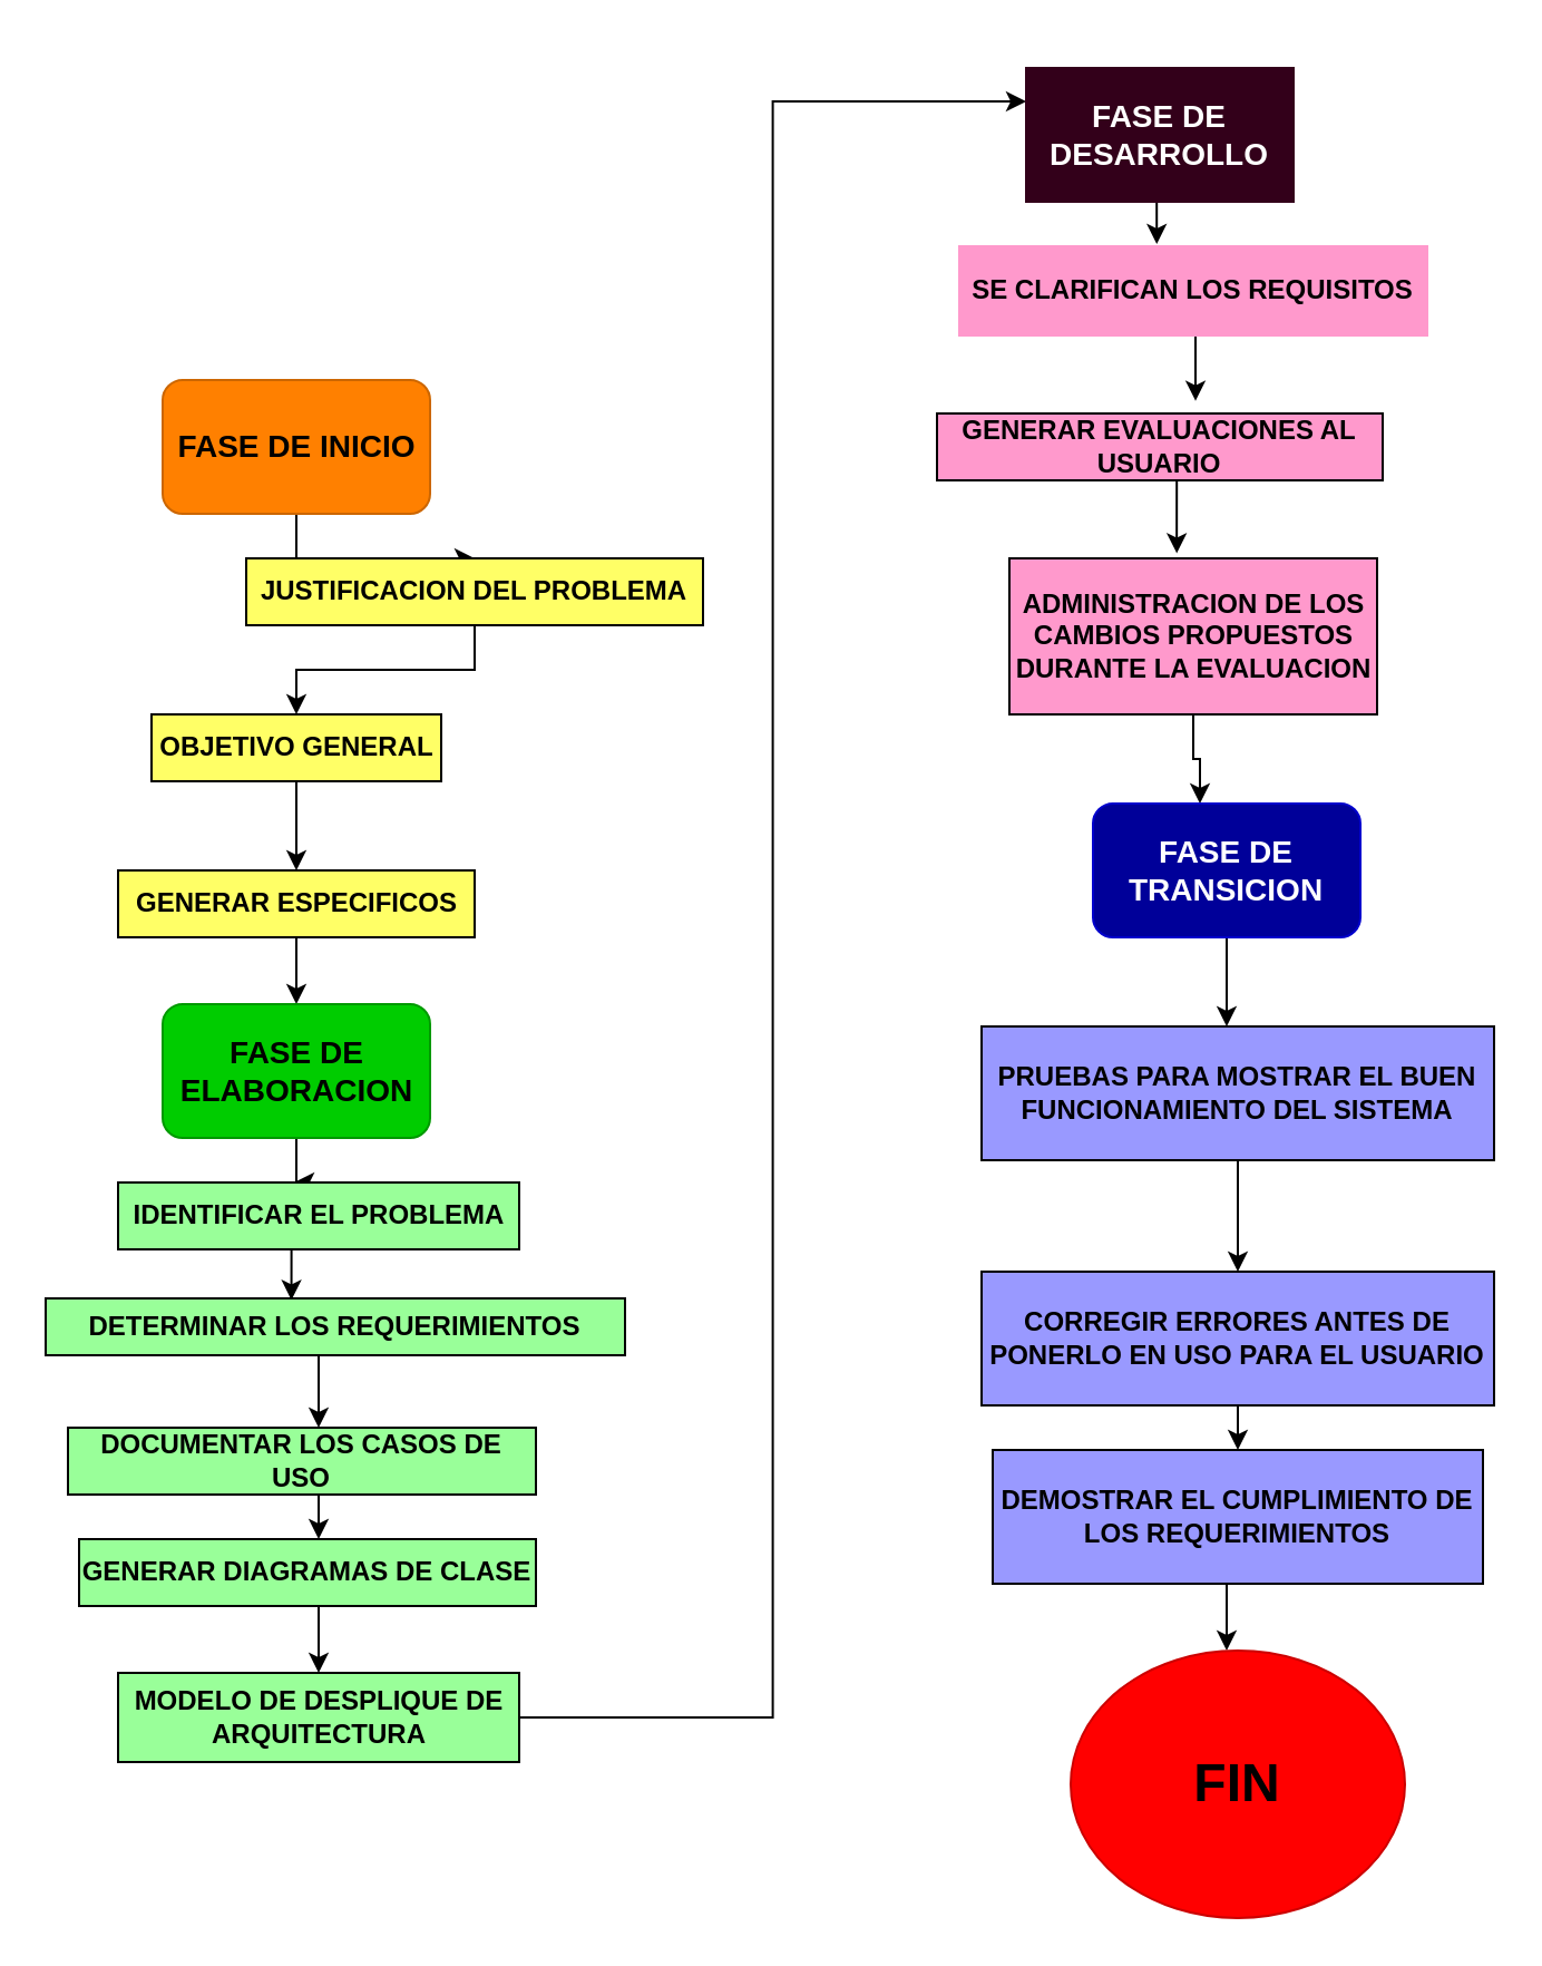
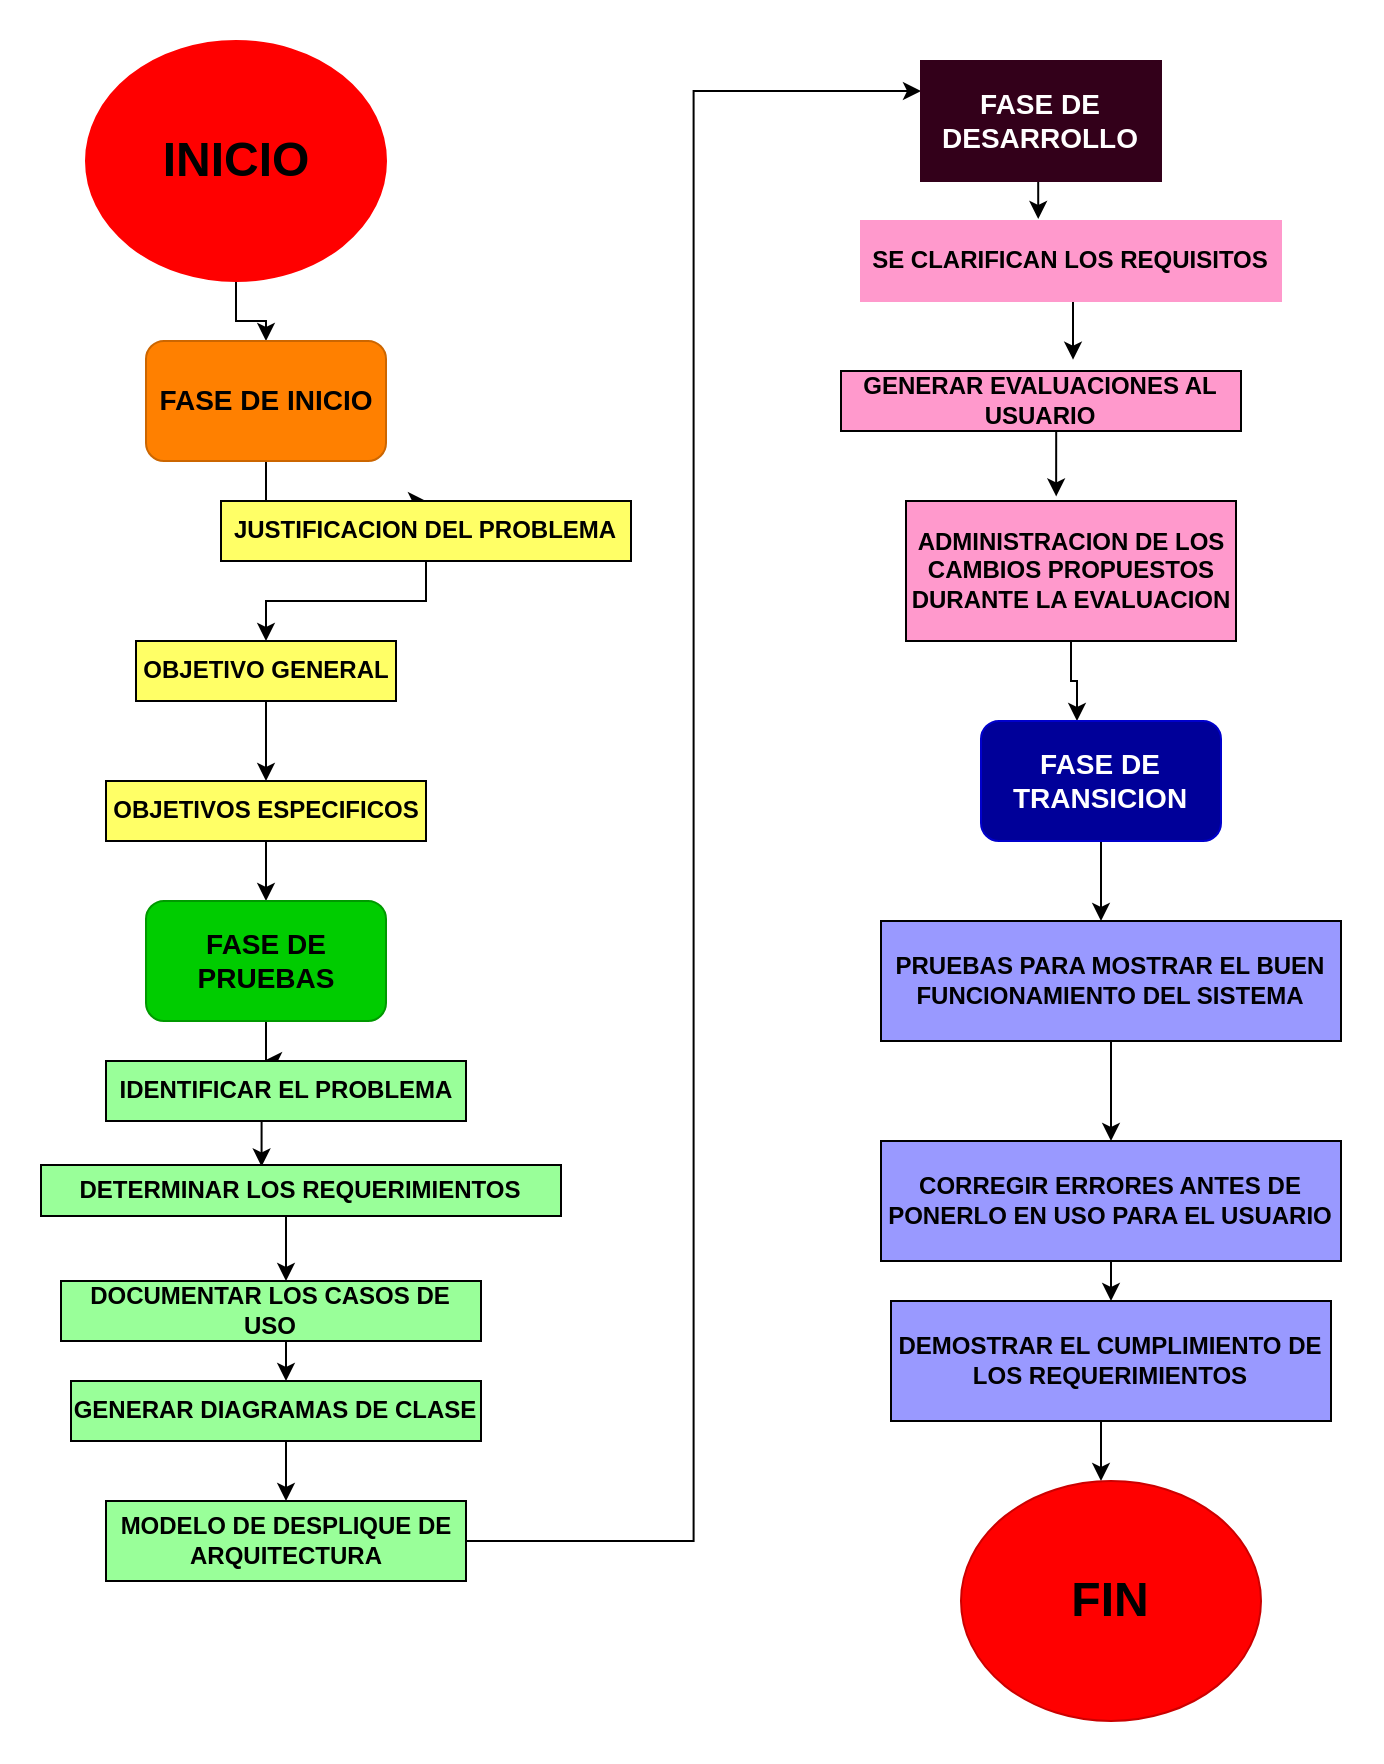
+ <mxCell id="3" value="&lt;font style=&quot;font-size: 24px&quot;&gt;INICIO&lt;/font&gt;" style="ellipse;whiteSpace=wrap;html=1;fillColor=#FF0000;fontStyle=1;fontColor=#000000;strokeColor=#FF0000;" parent="1" vertex="1"><mxGeometry x="42.5" width="150" height="120" as="geometry" y="20" /></mxCell>
+ <mxCell id="2" style="edgeStyle=orthogonalEdgeStyle;rounded=0;orthogonalLoop=1;jettySize=auto;html=1;exitX=0.5;exitY=1;exitDx=0;exitDy=0;fontSize=14;fontColor=#FFFFFF;" parent="1" source="3" edge="1" target="5"><mxGeometry relative="1" as="geometry"><mxPoint x="397.5" y="180" as="targetPoint" /></mxGeometry></mxCell>
- <mxCell id="9" value="GENERAR ESPECIFICOS" style="rounded=0;whiteSpace=wrap;html=1;fillColor=#FFFF66;fontStyle=1;fontColor=#000000;" parent="1" vertex="1"><mxGeometry x="52.5" y="390" width="160" height="30" as="geometry" /></mxCell>
+ <mxCell id="9" value="OBJETIVOS ESPECIFICOS" style="rounded=0;whiteSpace=wrap;html=1;fillColor=#FFFF66;fontStyle=1;fontColor=#000000;" parent="1" vertex="1"><mxGeometry x="52.5" y="390" width="160" height="30" as="geometry" /></mxCell>
- <mxCell id="13" value="FASE DE ELABORACION" style="rounded=1;whiteSpace=wrap;html=1;fillColor=#00CC00;fontStyle=1;fontColor=#000000;fontSize=14;strokeColor=#009900;" parent="1" vertex="1"><mxGeometry x="72.5" y="450" width="120" height="60" as="geometry" /></mxCell>
+ <mxCell id="13" value="FASE DE PRUEBAS" style="rounded=1;whiteSpace=wrap;html=1;fillColor=#00CC00;fontStyle=1;fontColor=#000000;fontSize=14;strokeColor=#009900;" parent="1" vertex="1"><mxGeometry x="72.5" y="450" width="120" height="60" as="geometry" /></mxCell>
